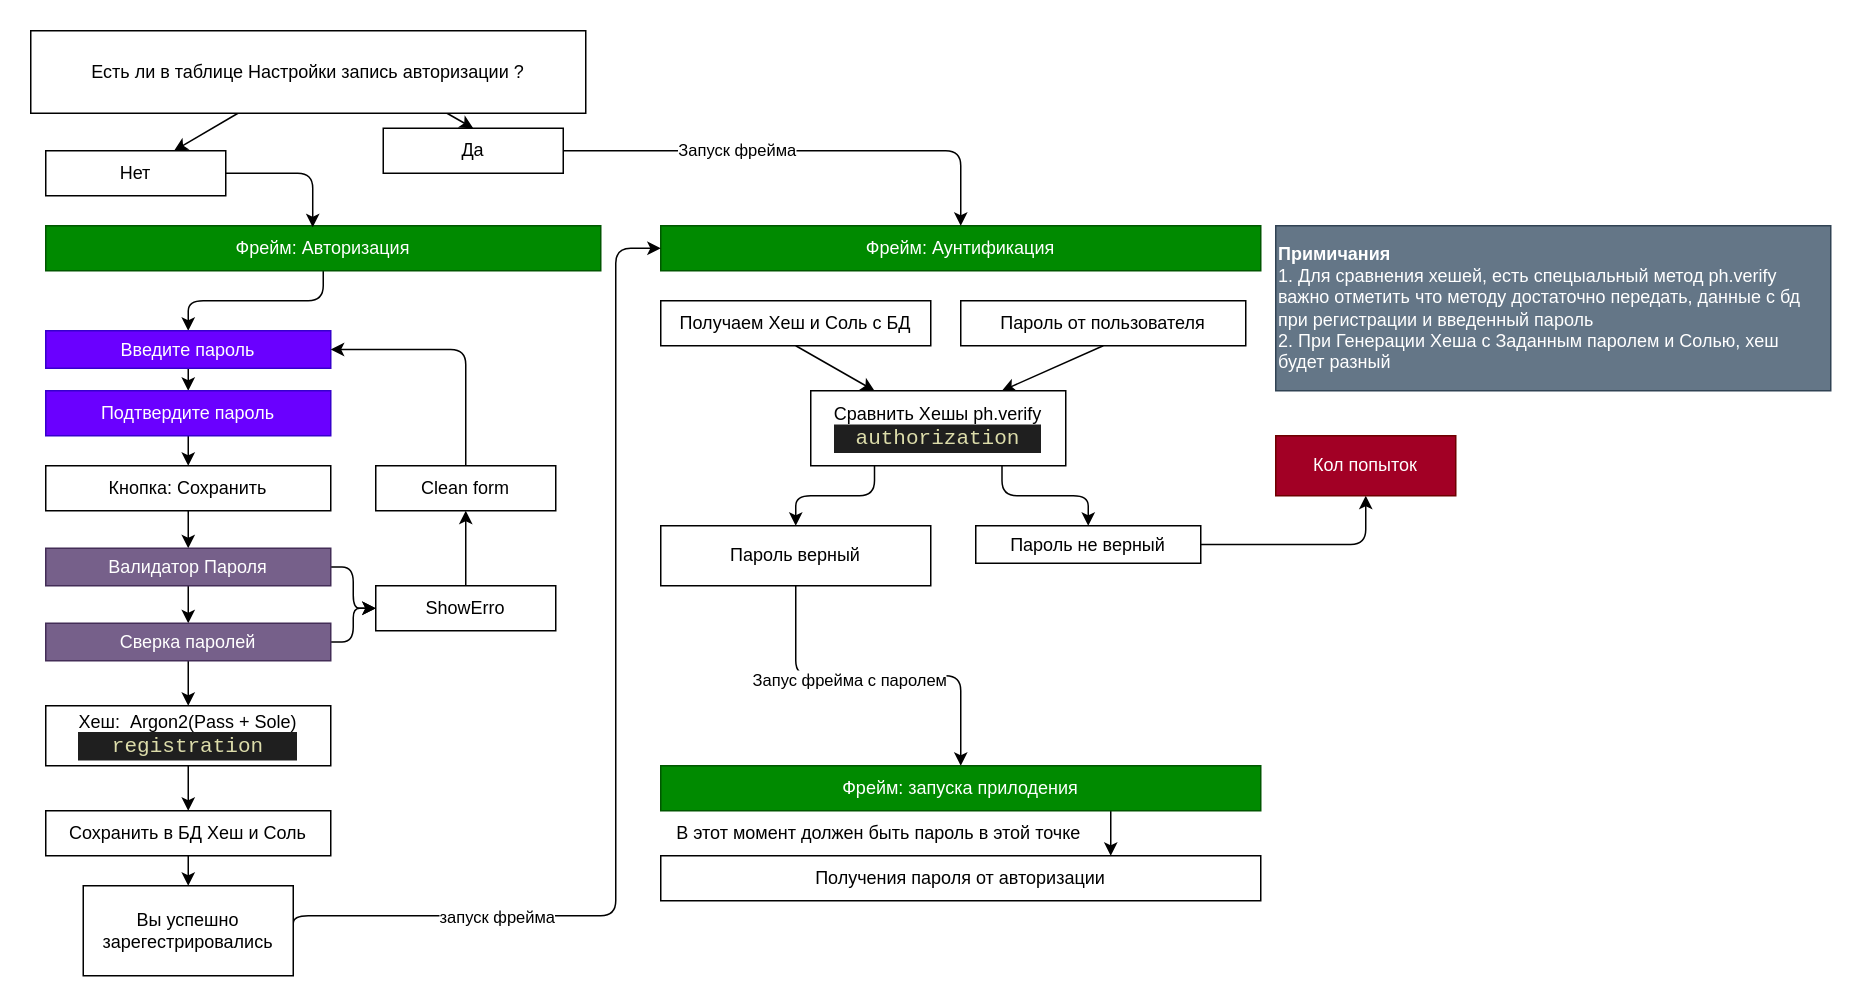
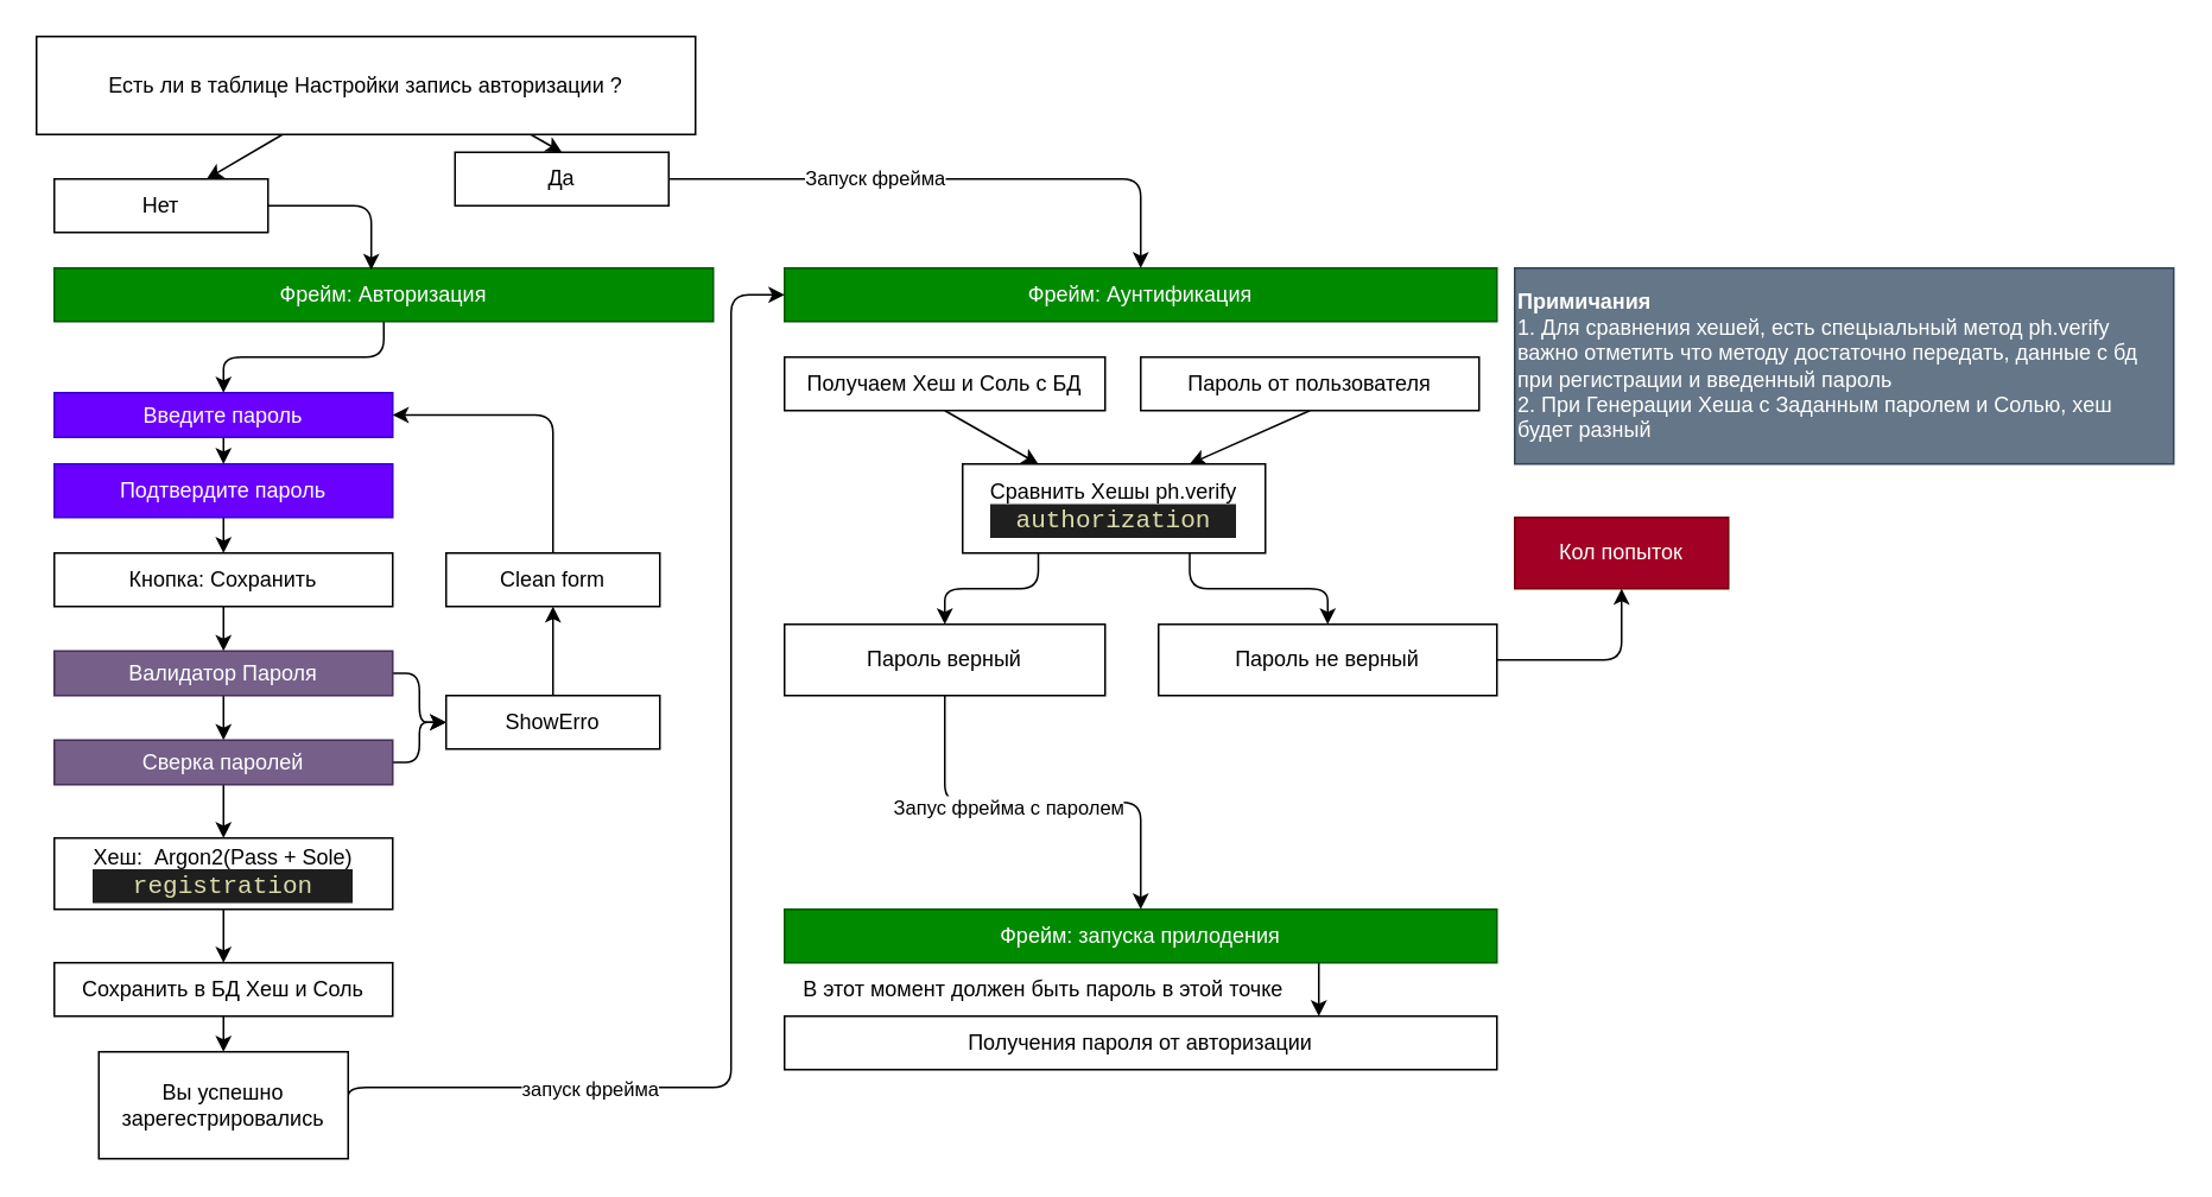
- <mxCell id="18" value="Пароль не верный" style="whiteSpace=wrap;html=1;" parent="1" vertex="1"><mxGeometry x="650" y="350" width="150" height="25" as="geometry" /></mxCell>
+ <mxCell id="18" value="Пароль не верный" style="whiteSpace=wrap;html=1;" parent="1" vertex="1"><mxGeometry x="650" y="350" width="190" height="40" as="geometry" /></mxCell>
